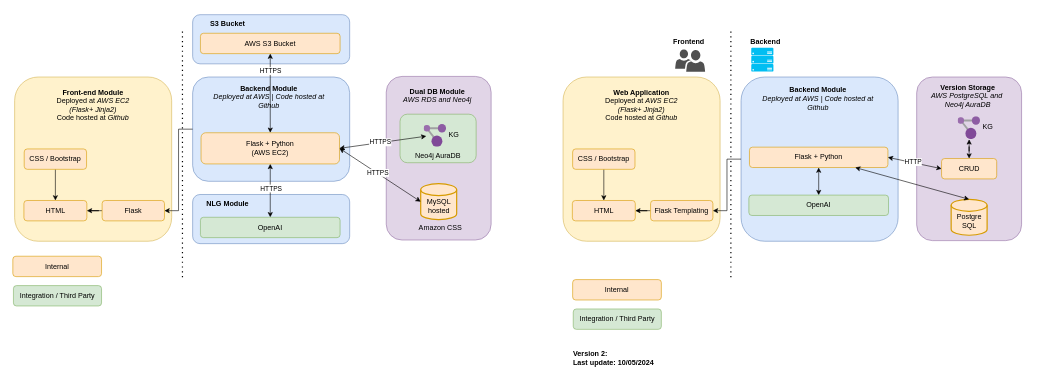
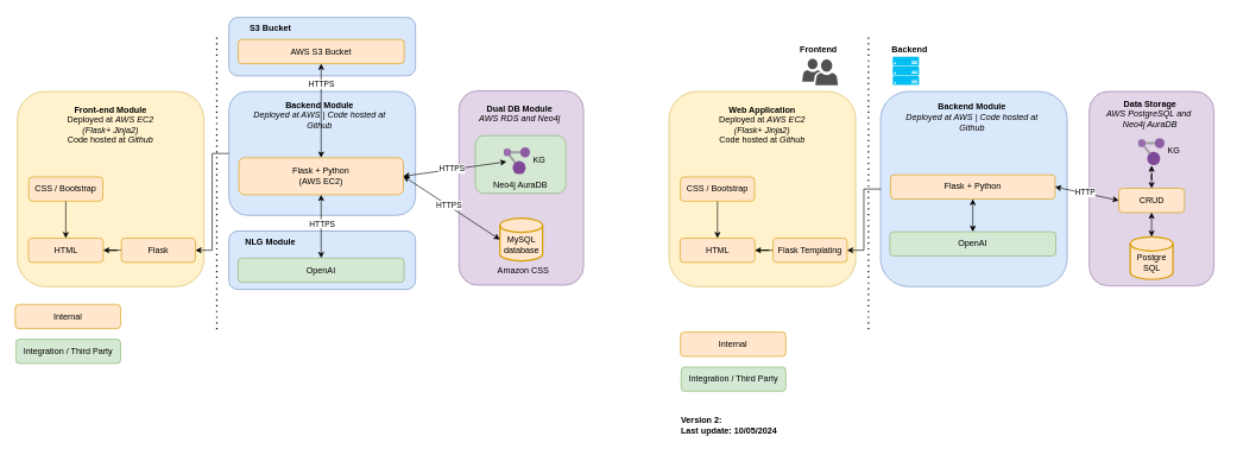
- <mxCell id="32" value="&lt;b&gt;Version Storage&lt;/b&gt;&lt;br&gt;&lt;i&gt;AWS PostgreSQL&lt;/i&gt;&lt;i style=&quot;background-color: initial;&quot;&gt;&amp;nbsp;and&amp;nbsp;&lt;/i&gt;&lt;div&gt;&lt;i style=&quot;background-color: initial;&quot;&gt;Neo4j AuraDB&lt;/i&gt;&lt;/div&gt;" style="text;html=1;strokeColor=none;fillColor=none;align=center;verticalAlign=middle;whiteSpace=wrap;rounded=0;movable=1;resizable=1;rotatable=1;deletable=1;editable=1;locked=0;connectable=1;" parent="1" vertex="1"><mxGeometry x="1514" y="140" width="199" height="40" as="geometry" /></mxCell>
+ <mxCell id="32" value="&lt;b&gt;Data Storage&lt;/b&gt;&lt;br&gt;&lt;i&gt;AWS PostgreSQL&lt;/i&gt;&lt;i style=&quot;background-color: initial;&quot;&gt;&amp;nbsp;and&amp;nbsp;&lt;/i&gt;&lt;div&gt;&lt;i style=&quot;background-color: initial;&quot;&gt;Neo4j AuraDB&lt;/i&gt;&lt;/div&gt;" style="text;html=1;strokeColor=none;fillColor=none;align=center;verticalAlign=middle;whiteSpace=wrap;rounded=0;movable=1;resizable=1;rotatable=1;deletable=1;editable=1;locked=0;connectable=1;" parent="1" vertex="1"><mxGeometry x="1514" y="140" width="199" height="40" as="geometry" /></mxCell>
- <mxCell id="48" value="" style="endArrow=classic;startArrow=classic;html=1;rounded=0;exitX=0.5;exitY=0;exitDx=0;exitDy=0;exitPerimeter=0;" parent="1" source="31" target="37" edge="1"><mxGeometry width="50" height="50" relative="1" as="geometry"><mxPoint x="1532" y="348" as="sourcePoint" /><mxPoint x="1582" y="298" as="targetPoint" /></mxGeometry></mxCell>
+ <mxCell id="48" value="" style="endArrow=classic;startArrow=classic;html=1;rounded=0;entryX=0.5;entryY=1;entryDx=0;entryDy=0;exitX=0.5;exitY=0;exitDx=0;exitDy=0;exitPerimeter=0;" parent="1" source="31" target="34" edge="1"><mxGeometry width="50" height="50" relative="1" as="geometry"><mxPoint x="1532" y="348" as="sourcePoint" /><mxPoint x="1582" y="298" as="targetPoint" /></mxGeometry></mxCell>
- <mxCell id="8" value="&lt;div&gt;&lt;br&gt;&lt;/div&gt;MySQL&lt;div&gt;hosted&lt;/div&gt;" style="strokeWidth=2;html=1;shape=mxgraph.flowchart.database;whiteSpace=wrap;fillColor=#ffe6cc;strokeColor=#d79b00;" parent="1" vertex="1"><mxGeometry x="700.5" y="306" width="60" height="60" as="geometry" /></mxCell>
+ <mxCell id="8" value="&lt;div&gt;&lt;br&gt;&lt;/div&gt;MySQL&lt;div&gt;database&lt;/div&gt;" style="strokeWidth=2;html=1;shape=mxgraph.flowchart.database;whiteSpace=wrap;fillColor=#ffe6cc;strokeColor=#d79b00;" parent="1" vertex="1"><mxGeometry x="700.5" y="306" width="60" height="60" as="geometry" /></mxCell>
